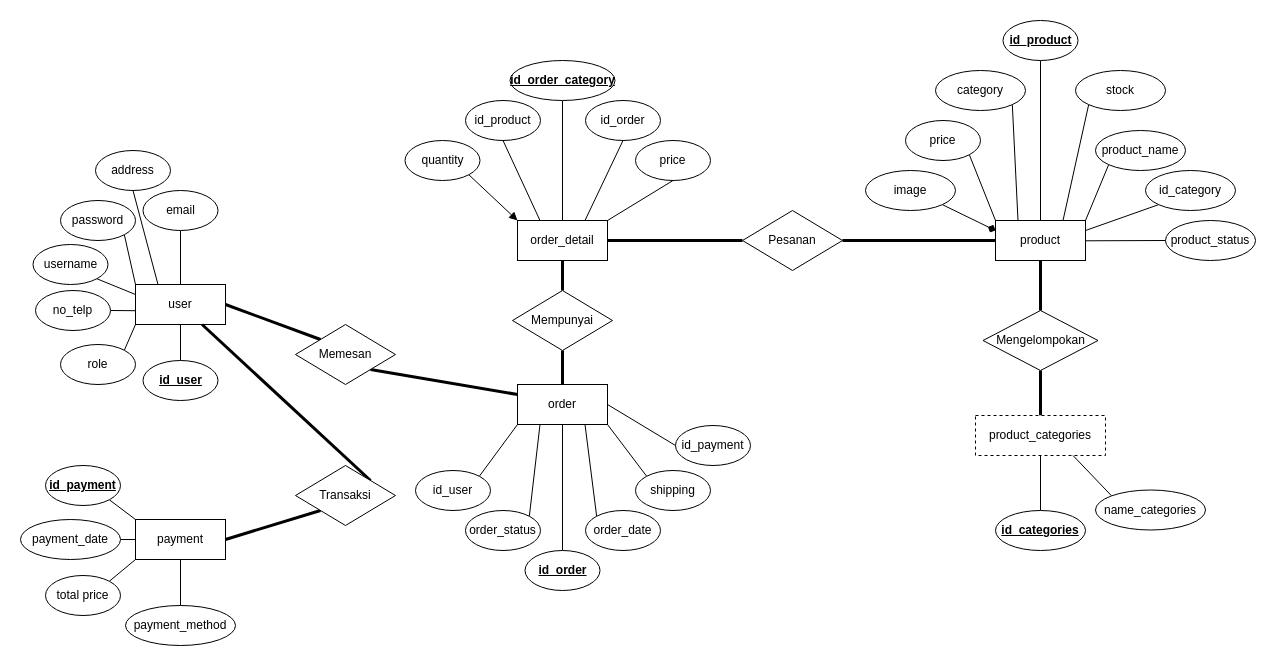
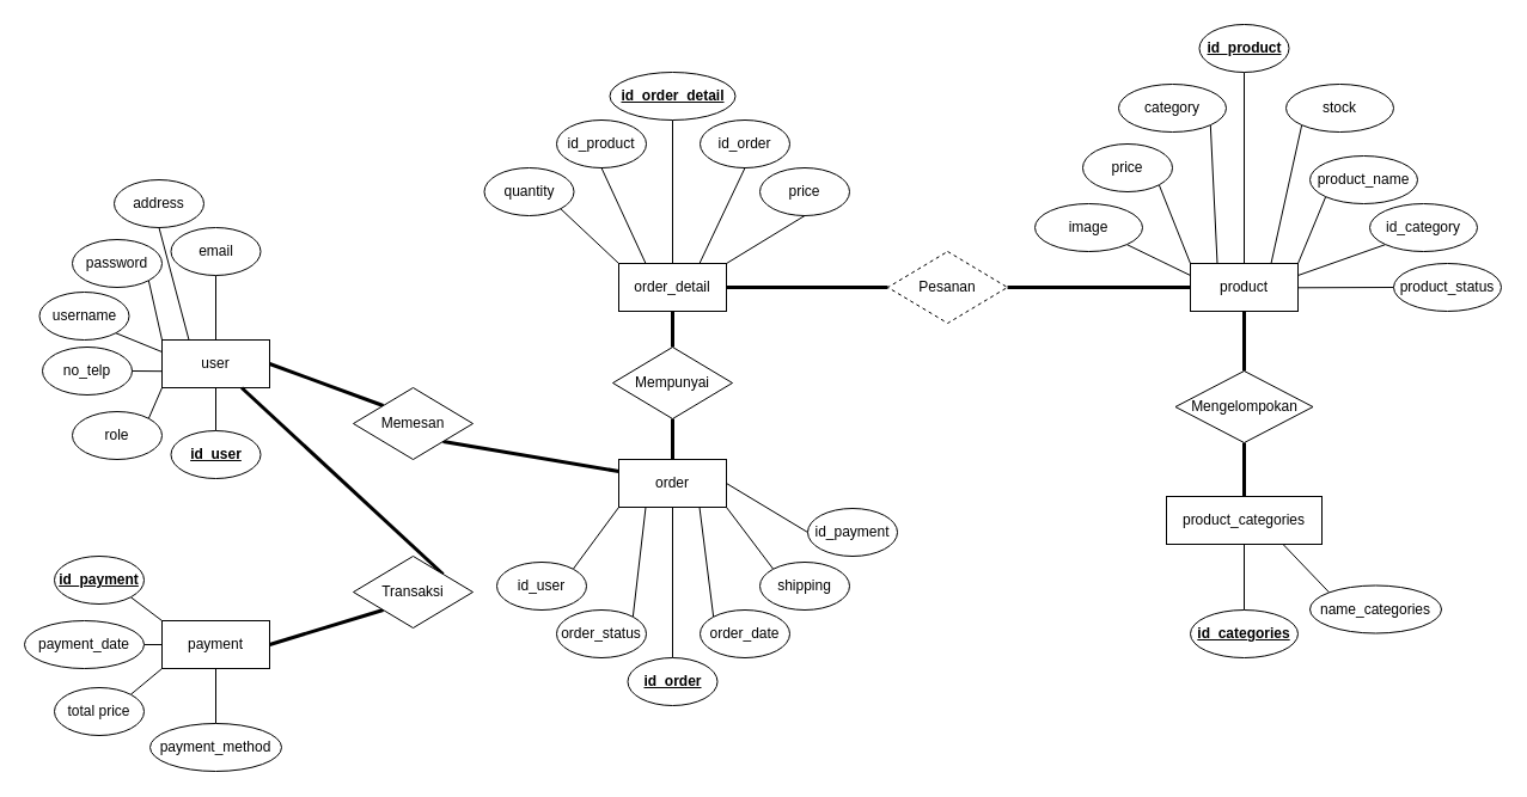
- <mxCell id="44" value="&lt;span&gt;&lt;span style=&quot;&quot;&gt;&lt;b&gt;&lt;u&gt;id_order_category&lt;/u&gt;&lt;/b&gt;&lt;/span&gt;&lt;/span&gt;" style="ellipse;whiteSpace=wrap;html=1;fontStyle=0" vertex="1" parent="1"><mxGeometry x="509.5" y="60" width="105" height="40" as="geometry" /></mxCell>
+ <mxCell id="44" value="&lt;span&gt;&lt;span style=&quot;&quot;&gt;&lt;b&gt;&lt;u&gt;id_order_detail&lt;/u&gt;&lt;/b&gt;&lt;/span&gt;&lt;/span&gt;" style="ellipse;whiteSpace=wrap;html=1;fontStyle=0" vertex="1" parent="1"><mxGeometry x="509.5" y="60" width="105" height="40" as="geometry" /></mxCell>
- <mxCell id="33" style="edgeStyle=none;rounded=0;orthogonalLoop=1;jettySize=auto;html=1;exitX=1;exitY=1;exitDx=0;exitDy=0;entryX=0;entryY=0;entryDx=0;entryDy=0;endArrow=block;startFill=0;" edge="1" parent="1" source="34" target="42"><mxGeometry relative="1" as="geometry" /></mxCell>
+ <mxCell id="33" style="edgeStyle=none;rounded=0;orthogonalLoop=1;jettySize=auto;html=1;exitX=1;exitY=1;exitDx=0;exitDy=0;entryX=0;entryY=0;entryDx=0;entryDy=0;endArrow=none;startFill=0;" edge="1" parent="1" source="34" target="42"><mxGeometry relative="1" as="geometry" /></mxCell>
- <mxCell id="71" style="edgeStyle=none;rounded=0;orthogonalLoop=1;jettySize=auto;html=1;exitX=1;exitY=1;exitDx=0;exitDy=0;entryX=0;entryY=0.25;entryDx=0;entryDy=0;endArrow=diamond;startFill=0;" edge="1" parent="1" source="72" target="5"><mxGeometry relative="1" as="geometry" /></mxCell>
+ <mxCell id="71" style="edgeStyle=none;rounded=0;orthogonalLoop=1;jettySize=auto;html=1;exitX=1;exitY=1;exitDx=0;exitDy=0;entryX=0;entryY=0.25;entryDx=0;entryDy=0;endArrow=none;startFill=0;" edge="1" parent="1" source="72" target="5"><mxGeometry relative="1" as="geometry" /></mxCell>
- <mxCell id="81" value="Pesanan" style="rhombus;whiteSpace=wrap;html=1;" vertex="1" parent="1"><mxGeometry x="742" y="210" width="100" height="60" as="geometry" /></mxCell>
+ <mxCell id="81" value="Pesanan" style="rhombus;whiteSpace=wrap;html=1;dashed=1;" vertex="1" parent="1"><mxGeometry x="742" y="210" width="100" height="60" as="geometry" /></mxCell>
- <mxCell id="7" value="product_categories" style="rounded=0;whiteSpace=wrap;html=1;dashed=1;" vertex="1" parent="1"><mxGeometry x="975" y="415" width="130" height="40" as="geometry" /></mxCell>
+ <mxCell id="7" value="product_categories" style="rounded=0;whiteSpace=wrap;html=1;" vertex="1" parent="1"><mxGeometry x="975" y="415" width="130" height="40" as="geometry" /></mxCell>
